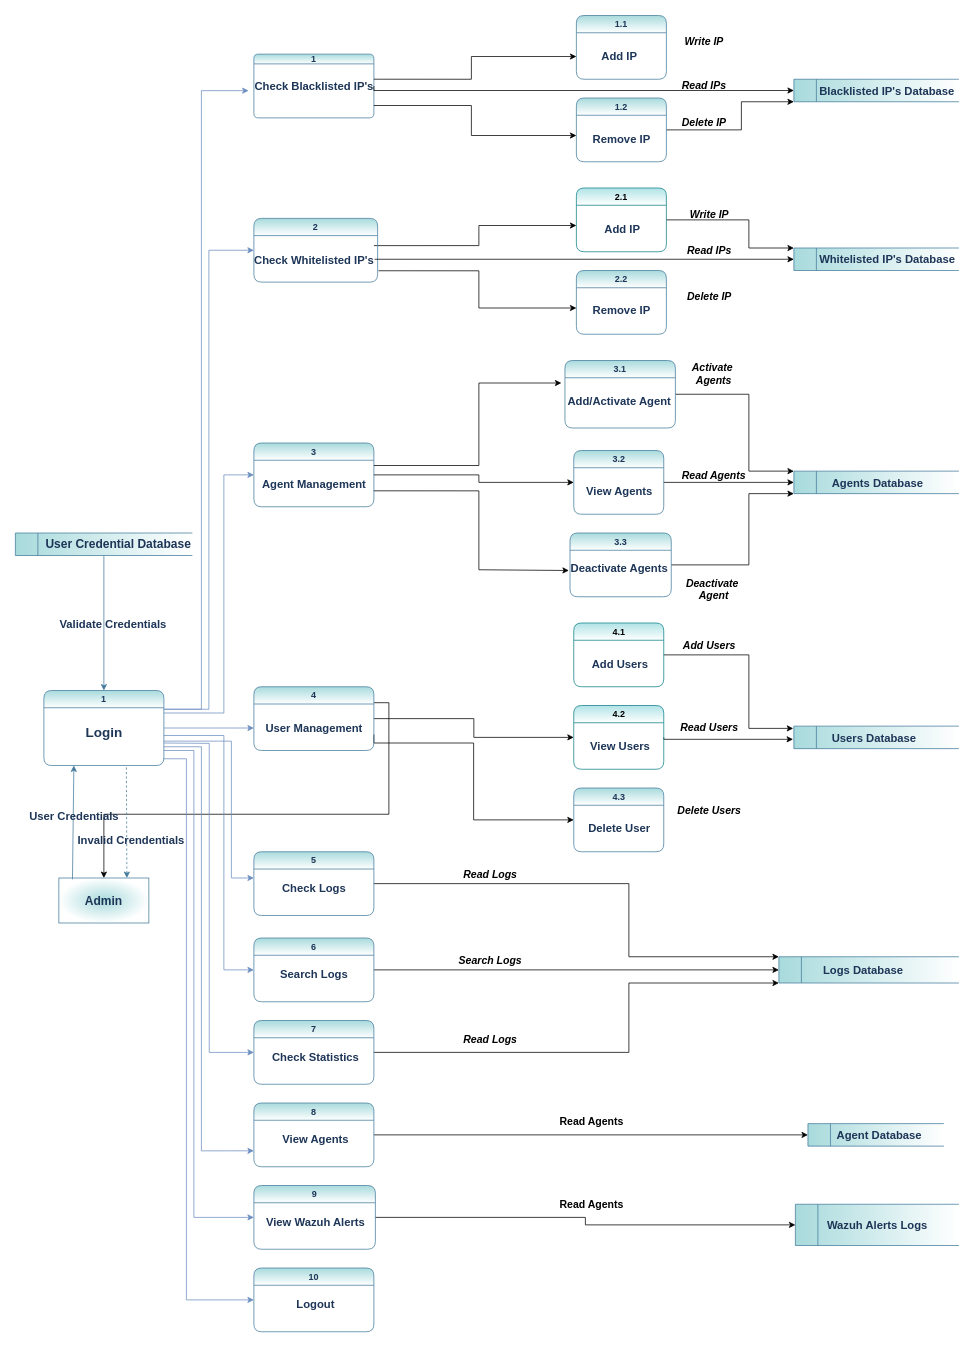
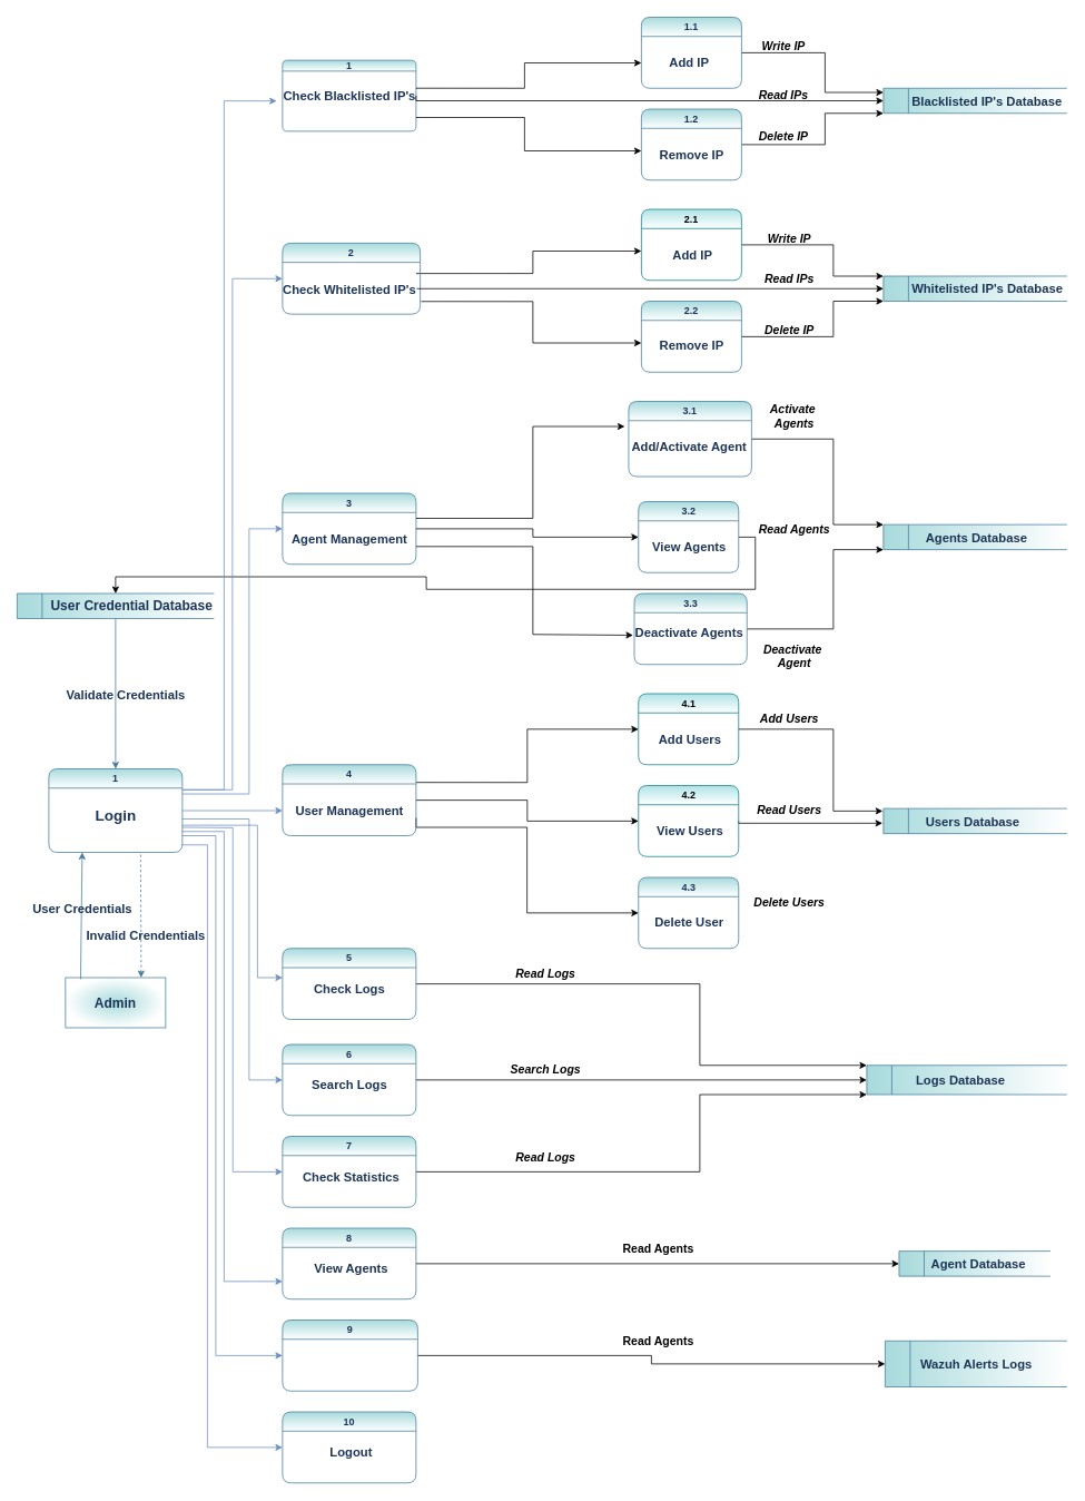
+ <mxCell id="21" style="edgeStyle=orthogonalEdgeStyle;rounded=0;orthogonalLoop=1;jettySize=auto;html=1;exitX=1;exitY=0.5;exitDx=0;exitDy=0;entryX=0;entryY=0.167;entryDx=0;entryDy=0;entryPerimeter=0;" parent="1" source="22" target="25" edge="1"><mxGeometry relative="1" as="geometry"><Array as="points"><mxPoint x="988" y="63" /><mxPoint x="988" y="110" /></Array></mxGeometry></mxCell>
+ <mxCell id="8" style="edgeStyle=orthogonalEdgeStyle;rounded=0;orthogonalLoop=1;jettySize=auto;html=1;exitX=1;exitY=0.5;exitDx=0;exitDy=0;entryX=0;entryY=1;entryDx=0;entryDy=0;" parent="1" source="9" target="24" edge="1"><mxGeometry relative="1" as="geometry"><Array as="points"><mxPoint x="998" y="403" /><mxPoint x="998" y="360" /></Array></mxGeometry></mxCell>
- <mxCell id="60" style="edgeStyle=orthogonalEdgeStyle;rounded=0;orthogonalLoop=1;jettySize=auto;html=1;exitX=1;exitY=0.5;exitDx=0;exitDy=0;entryX=0;entryY=0.5;entryDx=0;entryDy=0;" parent="1" source="61" target="59" edge="1"><mxGeometry relative="1" as="geometry" /></mxCell>
+ <mxCell id="60" style="edgeStyle=orthogonalEdgeStyle;rounded=0;orthogonalLoop=1;jettySize=auto;html=1;exitX=1;exitY=0.5;exitDx=0;exitDy=0;" parent="1" source="61" target="2" edge="1"><mxGeometry relative="1" as="geometry" /></mxCell>
- <mxCell id="47" style="edgeStyle=orthogonalEdgeStyle;rounded=0;orthogonalLoop=1;jettySize=auto;html=1;exitX=1;exitY=0.25;exitDx=0;exitDy=0;" parent="1" source="50" target="3" edge="1"><mxGeometry relative="1" as="geometry" /></mxCell>
+ <mxCell id="47" style="edgeStyle=orthogonalEdgeStyle;rounded=0;orthogonalLoop=1;jettySize=auto;html=1;exitX=1;exitY=0.25;exitDx=0;exitDy=0;entryX=0;entryY=0.5;entryDx=0;entryDy=0;" parent="1" source="50" target="45" edge="1"><mxGeometry relative="1" as="geometry" /></mxCell>
- <mxCell id="36" value="&lt;font&gt;View Wazuh Alerts&lt;/font&gt;" style="text;html=1;align=center;verticalAlign=middle;resizable=0;points=[];autosize=1;strokeColor=none;fillColor=none;labelBackgroundColor=none;fontColor=#1D3557;fontSize=15;fontStyle=1" parent="35" vertex="1"><mxGeometry x="7" y="32.5" width="150" height="30" as="geometry" /></mxCell>
